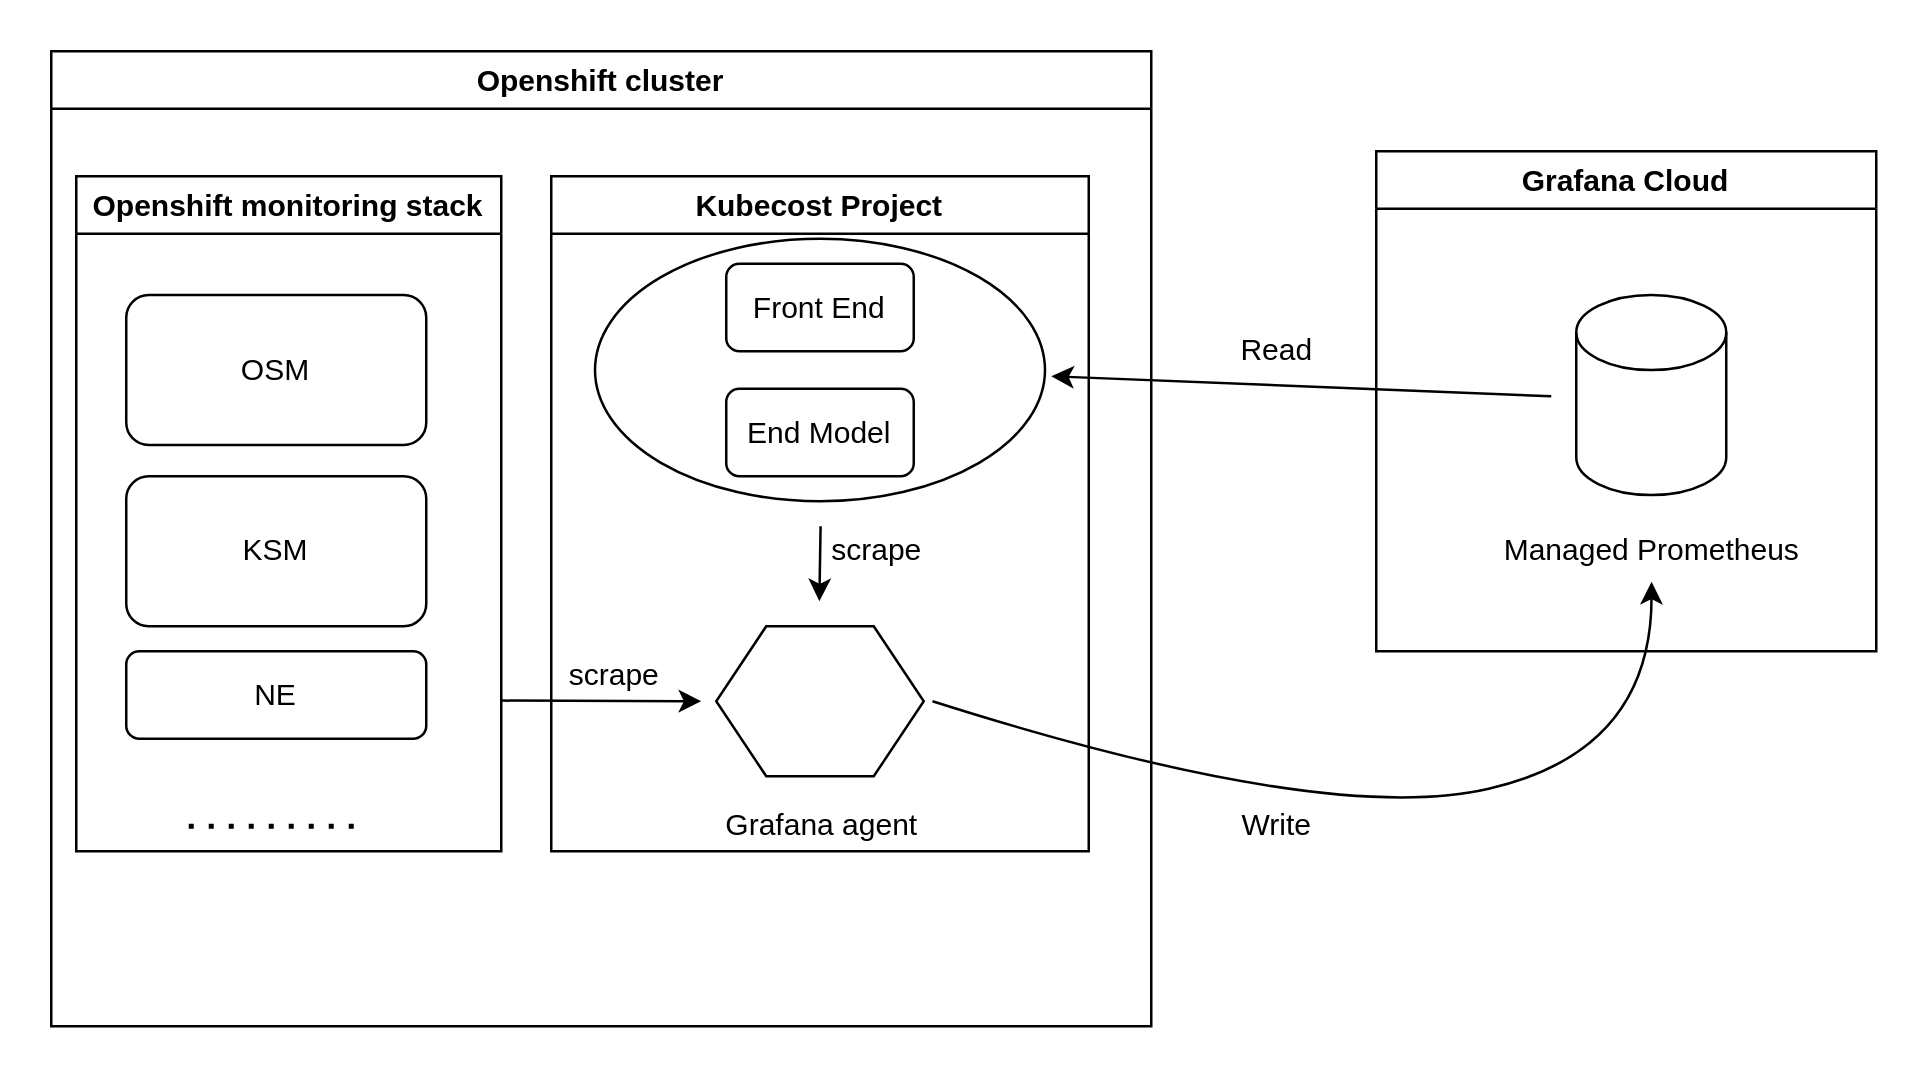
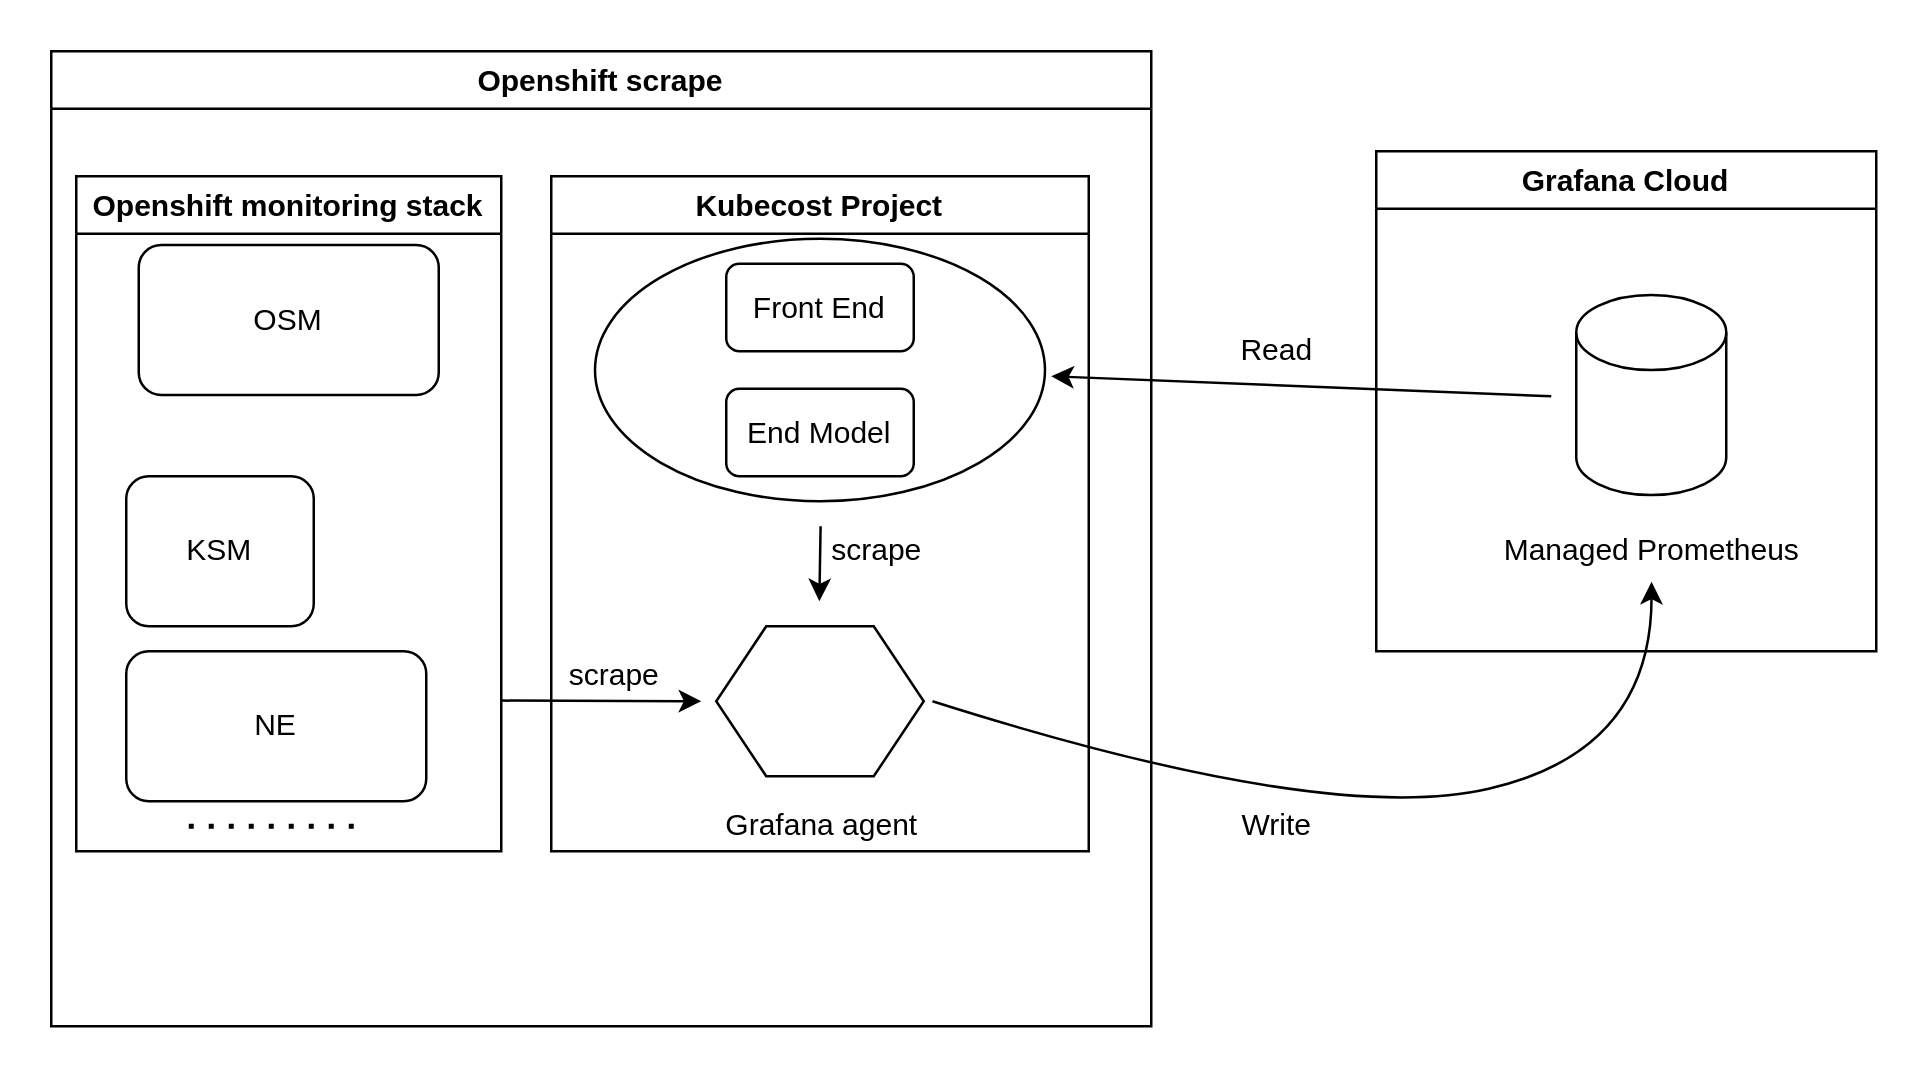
- <mxCell id="2" value="Openshift cluster" style="swimlane;" parent="1" vertex="1"><mxGeometry x="20" y="20" width="440" height="390" as="geometry" /></mxCell>
+ <mxCell id="2" value="Openshift scrape" style="swimlane;" parent="1" vertex="1"><mxGeometry x="20" y="20" width="440" height="390" as="geometry" /></mxCell>
- <mxCell id="14" value="OSM" style="rounded=1;whiteSpace=wrap;html=1;" vertex="1" parent="13"><mxGeometry x="20" y="47.5" width="120" height="60" as="geometry" /></mxCell>
+ <mxCell id="14" value="OSM" style="rounded=1;whiteSpace=wrap;html=1;" vertex="1" parent="13"><mxGeometry x="25" y="27.5" width="120" height="60" as="geometry" /></mxCell>
- <mxCell id="15" value="KSM" style="rounded=1;whiteSpace=wrap;html=1;" vertex="1" parent="13"><mxGeometry x="20" y="120" width="120" height="60" as="geometry" /></mxCell>
+ <mxCell id="15" value="KSM" style="rounded=1;whiteSpace=wrap;html=1;" vertex="1" parent="13"><mxGeometry x="20" y="120" width="75" height="60" as="geometry" /></mxCell>
- <mxCell id="16" value="NE" style="rounded=1;whiteSpace=wrap;html=1;" vertex="1" parent="13"><mxGeometry x="20" y="190" width="120" height="35" as="geometry" /></mxCell>
+ <mxCell id="16" value="NE" style="rounded=1;whiteSpace=wrap;html=1;" vertex="1" parent="13"><mxGeometry x="20" y="190" width="120" height="60" as="geometry" /></mxCell>
